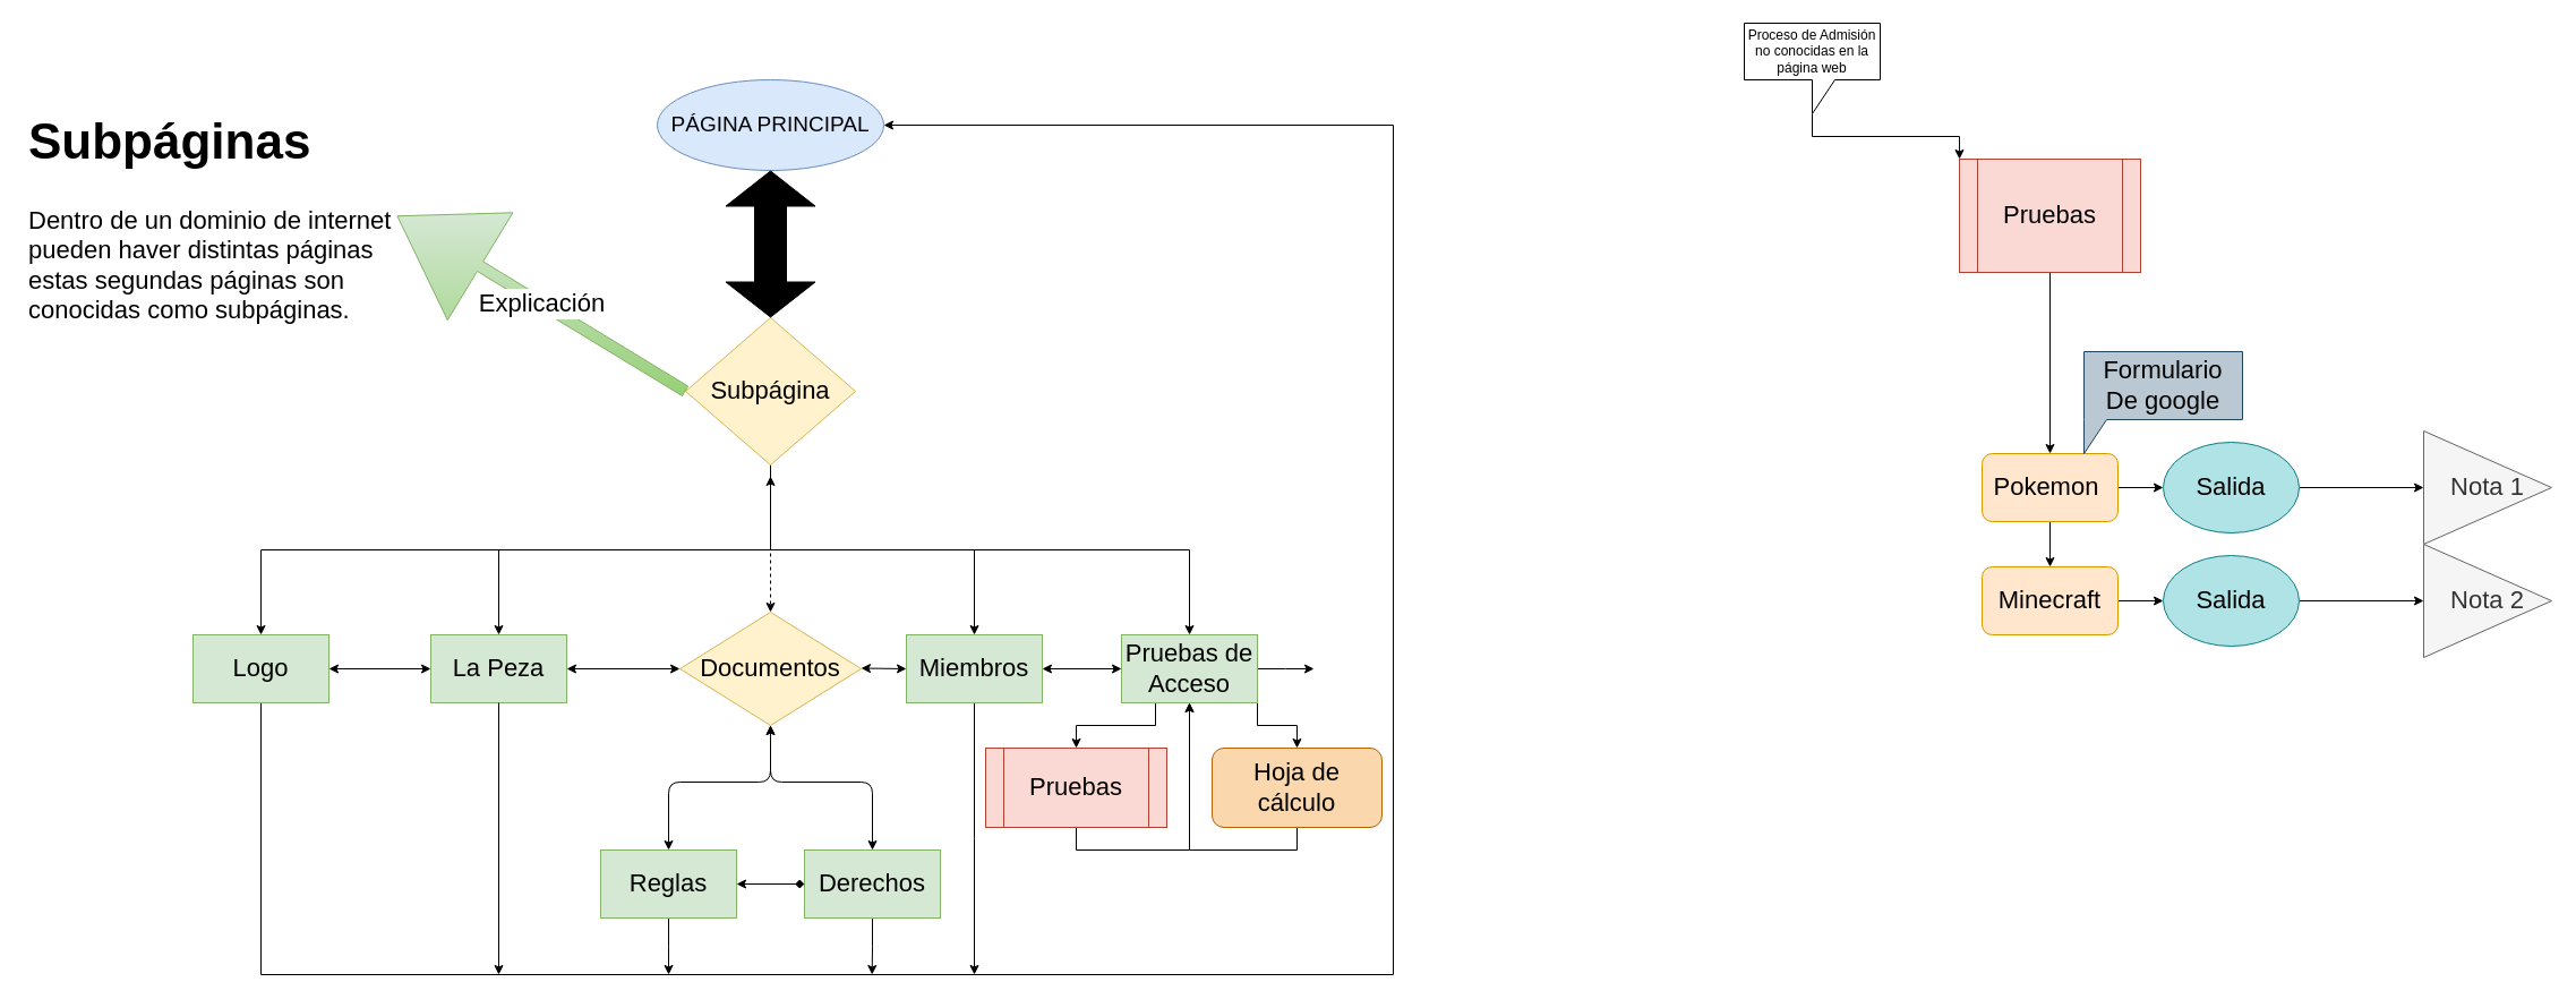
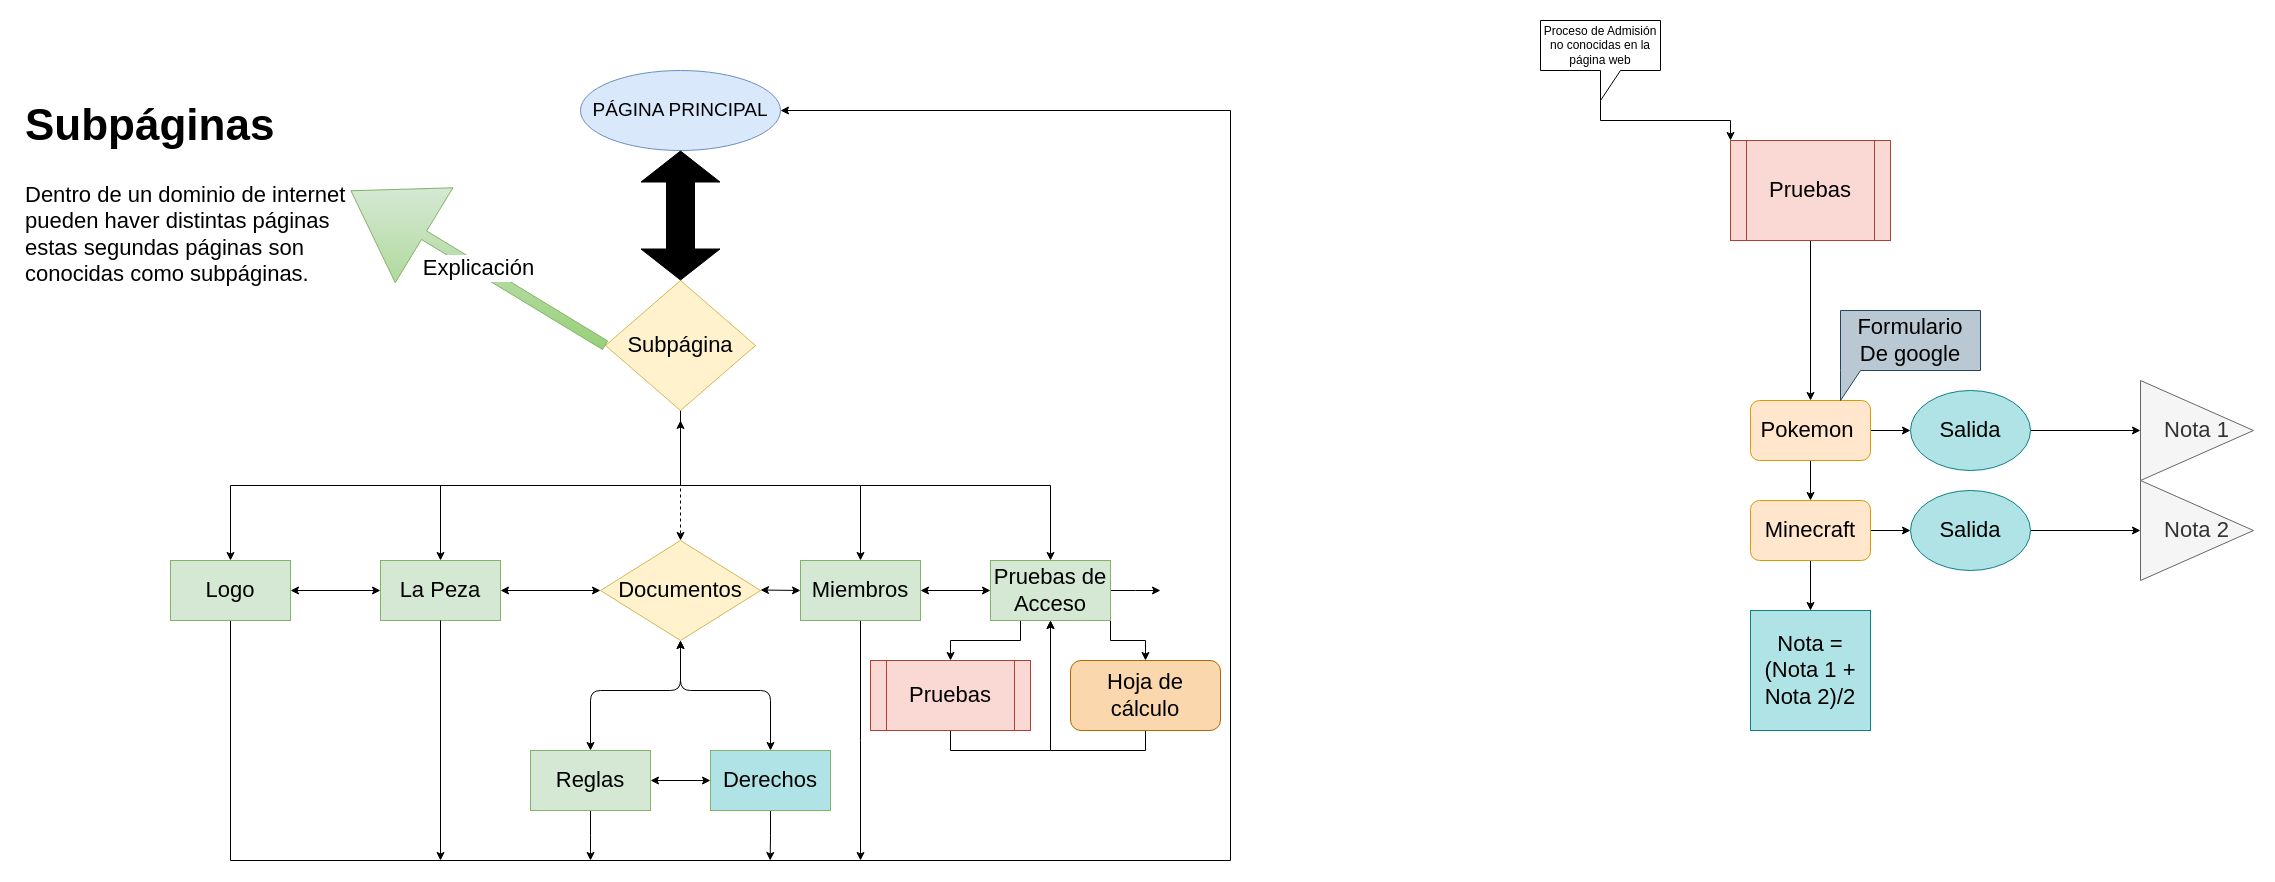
+ <mxCell id="42" style="edgeStyle=orthogonalEdgeStyle;rounded=0;orthogonalLoop=1;jettySize=auto;html=1;strokeColor=#000000;fillColor=#000000;fontSize=22;" parent="1" source="43" target="50" edge="1"><mxGeometry relative="1" as="geometry" /></mxCell>
+ <mxCell id="50" value="Nota = (Nota 1 + Nota 2)/2" style="whiteSpace=wrap;html=1;aspect=fixed;fontSize=22;fillColor=#b0e3e6;strokeColor=#0e8088;" parent="1" vertex="1"><mxGeometry x="1750" y="610" width="120" height="120" as="geometry" /></mxCell>
- <mxCell id="27" value="" style="endArrow=diamond;startArrow=classic;html=1;fontSize=22;entryX=0;entryY=0.5;entryDx=0;entryDy=0;exitX=1;exitY=0.5;exitDx=0;exitDy=0;" parent="1" source="22" target="24" edge="1"><mxGeometry width="50" height="50" relative="1" as="geometry"><mxPoint x="650" y="790" as="sourcePoint" /><mxPoint x="700" y="740" as="targetPoint" /></mxGeometry></mxCell>
+ <mxCell id="27" value="" style="endArrow=classic;startArrow=classic;html=1;fontSize=22;entryX=0;entryY=0.5;entryDx=0;entryDy=0;exitX=1;exitY=0.5;exitDx=0;exitDy=0;" parent="1" source="22" target="24" edge="1"><mxGeometry width="50" height="50" relative="1" as="geometry"><mxPoint x="650" y="790" as="sourcePoint" /><mxPoint x="700" y="740" as="targetPoint" /></mxGeometry></mxCell>
- <mxCell id="24" value="Derechos" style="rounded=0;whiteSpace=wrap;html=1;fontSize=22;fillColor=#d5e8d4;strokeColor=#82b366;" parent="1" vertex="1"><mxGeometry x="710" y="750" width="120" height="60" as="geometry" /></mxCell>
+ <mxCell id="24" value="Derechos" style="rounded=0;whiteSpace=wrap;html=1;fontSize=22;fillColor=#b0e3e6;strokeColor=#82b366;" parent="1" vertex="1"><mxGeometry x="710" y="750" width="120" height="60" as="geometry" /></mxCell>
